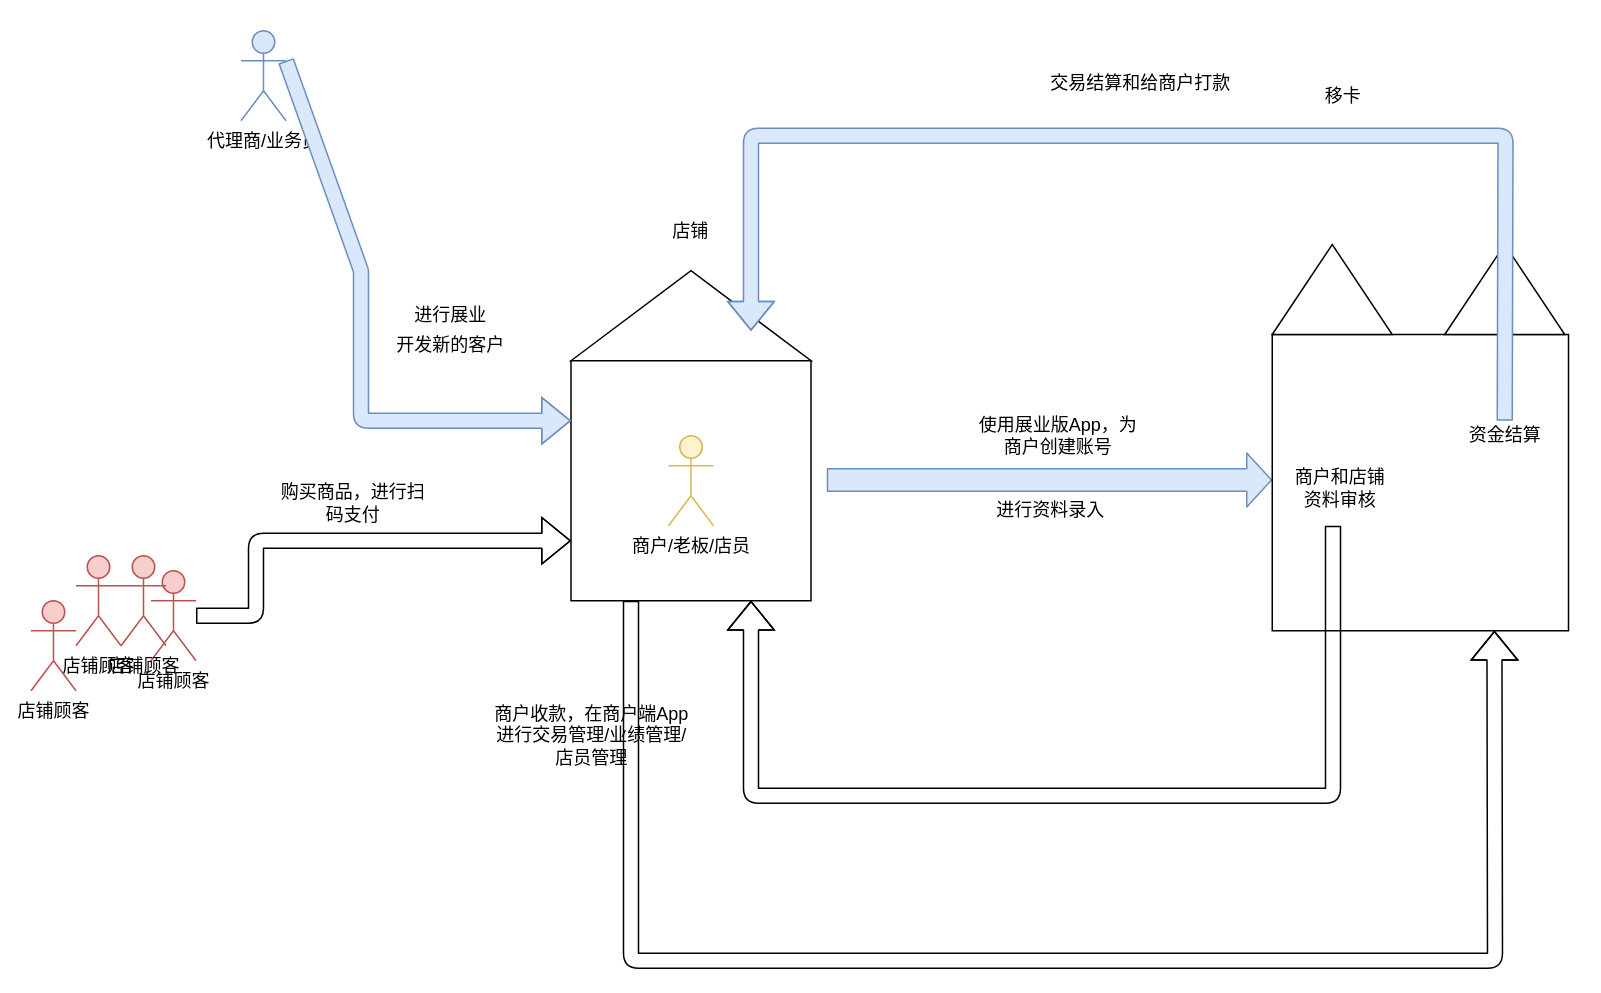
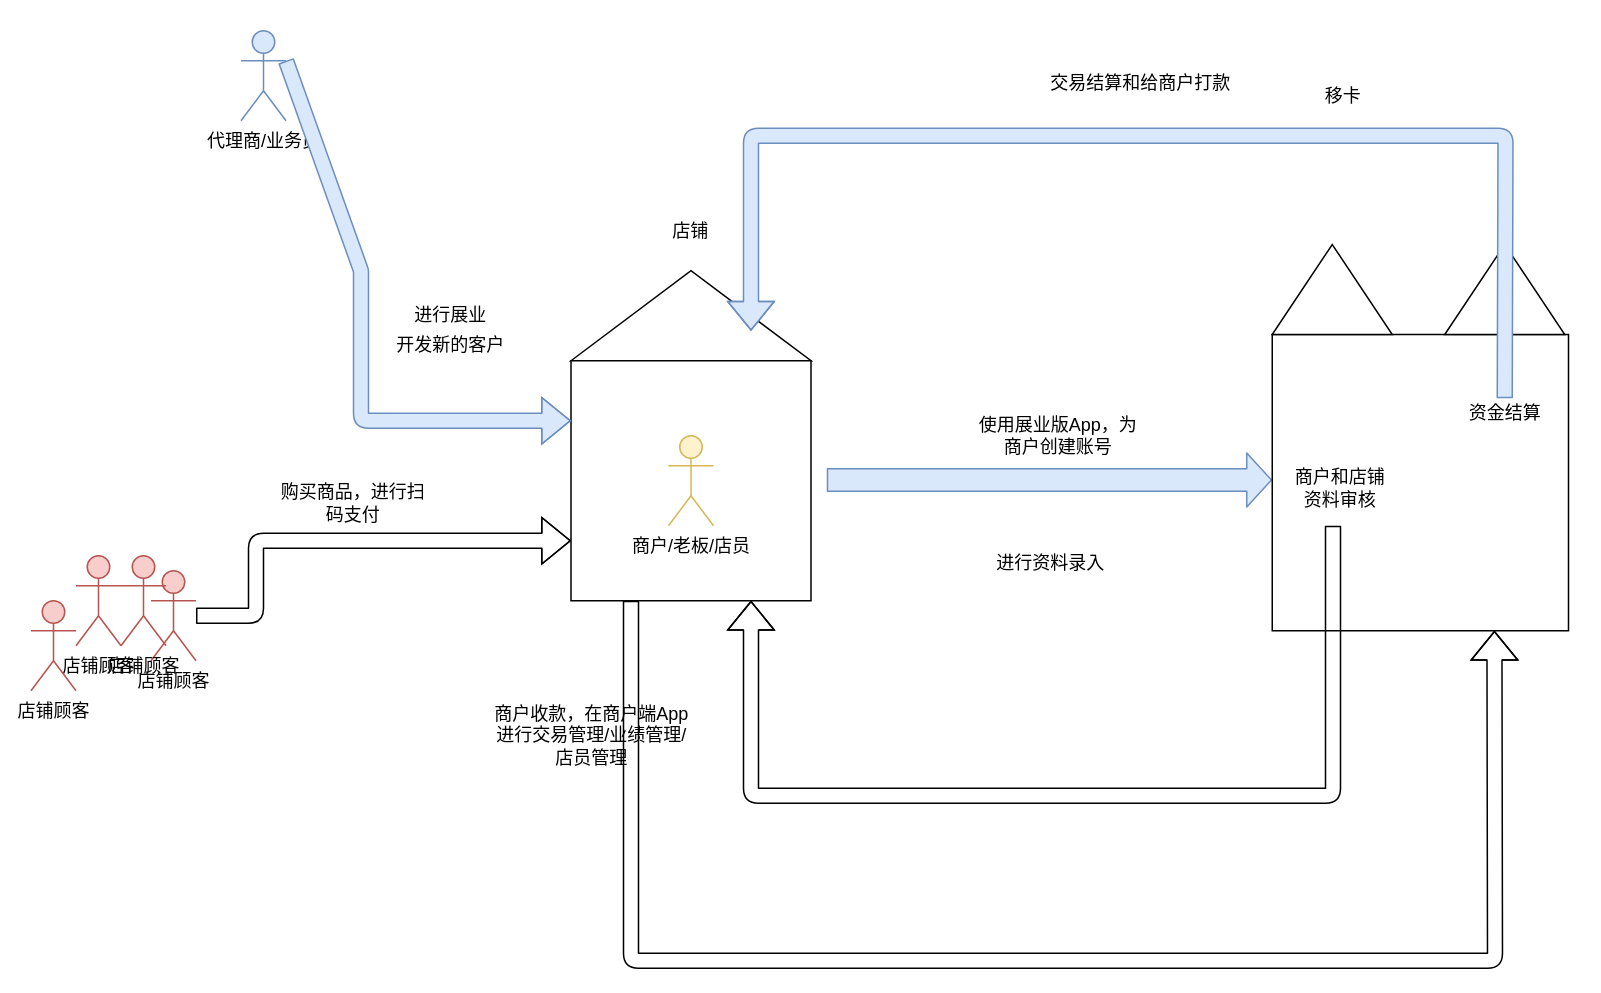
- <mxCell id="24" value="资金结算" style="text;html=1;strokeColor=none;fillColor=none;align=center;verticalAlign=middle;whiteSpace=wrap;rounded=0;" vertex="1" parent="1"><mxGeometry x="967.5" y="280" width="70" height="20" as="geometry" /></mxCell>
+ <mxCell id="24" value="资金结算" style="text;html=1;strokeColor=none;fillColor=none;align=center;verticalAlign=middle;whiteSpace=wrap;rounded=0;" vertex="1" parent="1"><mxGeometry x="967.5" y="265" width="70" height="20" as="geometry" /></mxCell>
- <mxCell id="9" value="进行资料录入" style="text;html=1;strokeColor=none;fillColor=none;align=center;verticalAlign=middle;whiteSpace=wrap;rounded=0;" vertex="1" parent="1"><mxGeometry x="650" y="330" width="100" height="20" as="geometry" /></mxCell>
+ <mxCell id="9" value="进行资料录入" style="text;html=1;strokeColor=none;fillColor=none;align=center;verticalAlign=middle;whiteSpace=wrap;rounded=0;" vertex="1" parent="1"><mxGeometry x="650" y="365" width="100" height="20" as="geometry" /></mxCell>
